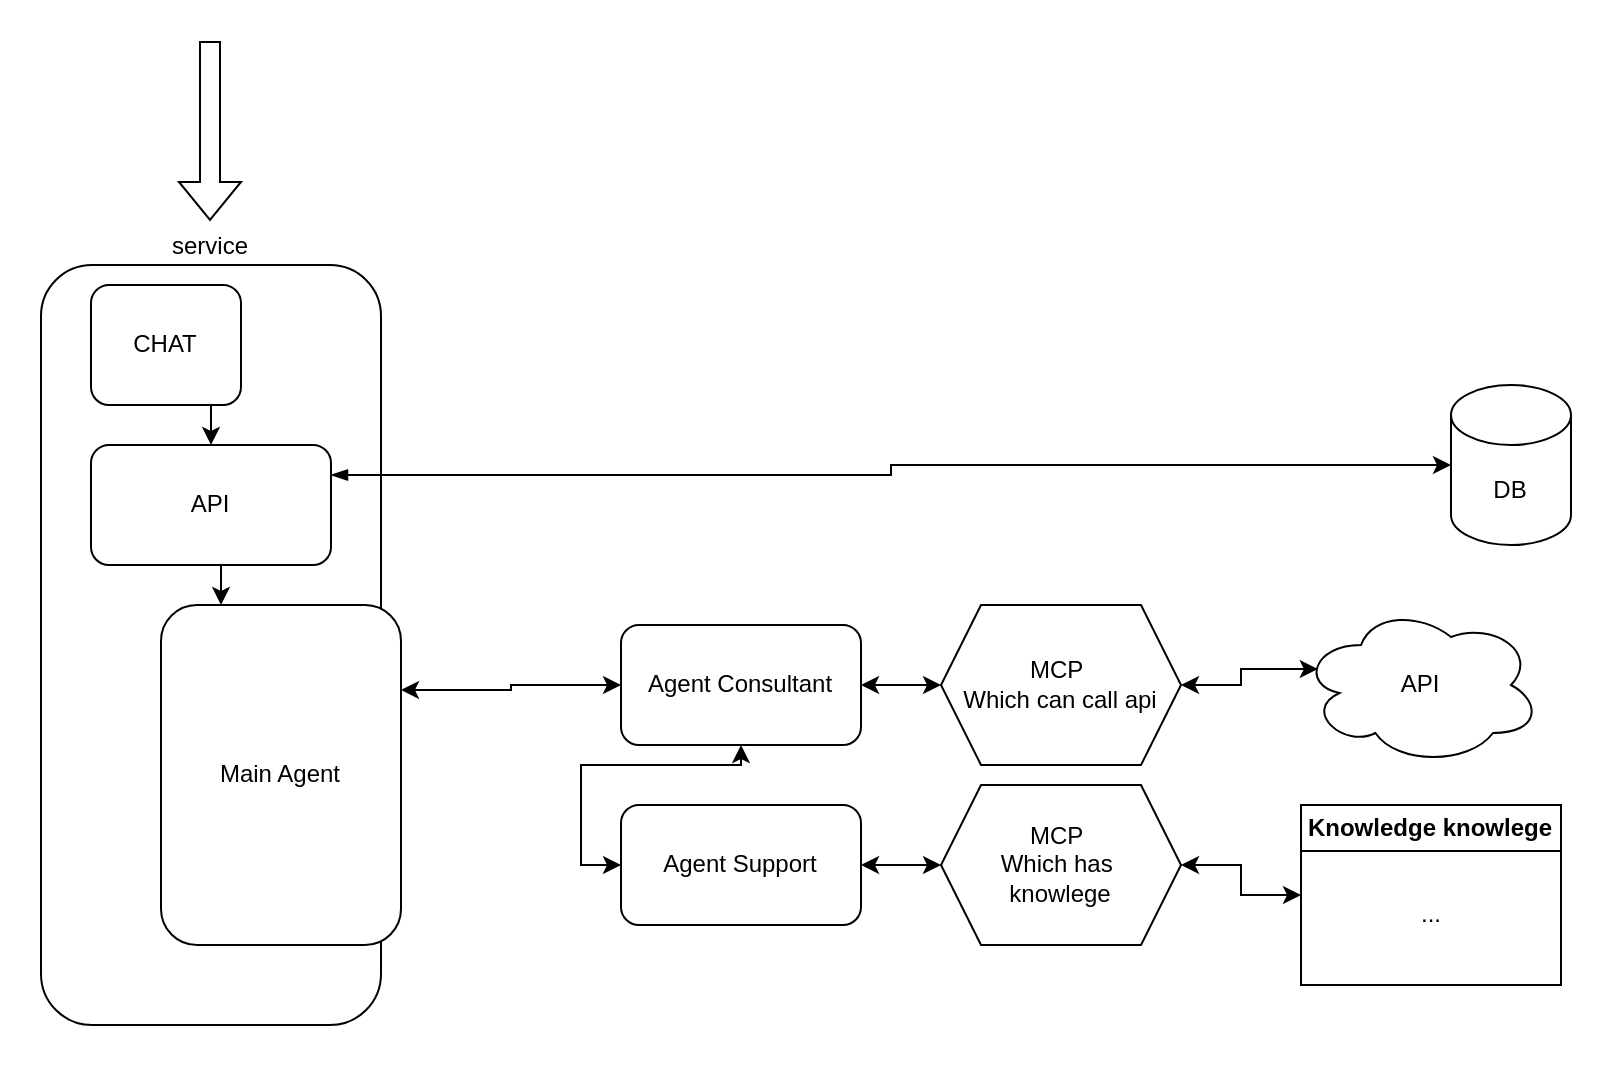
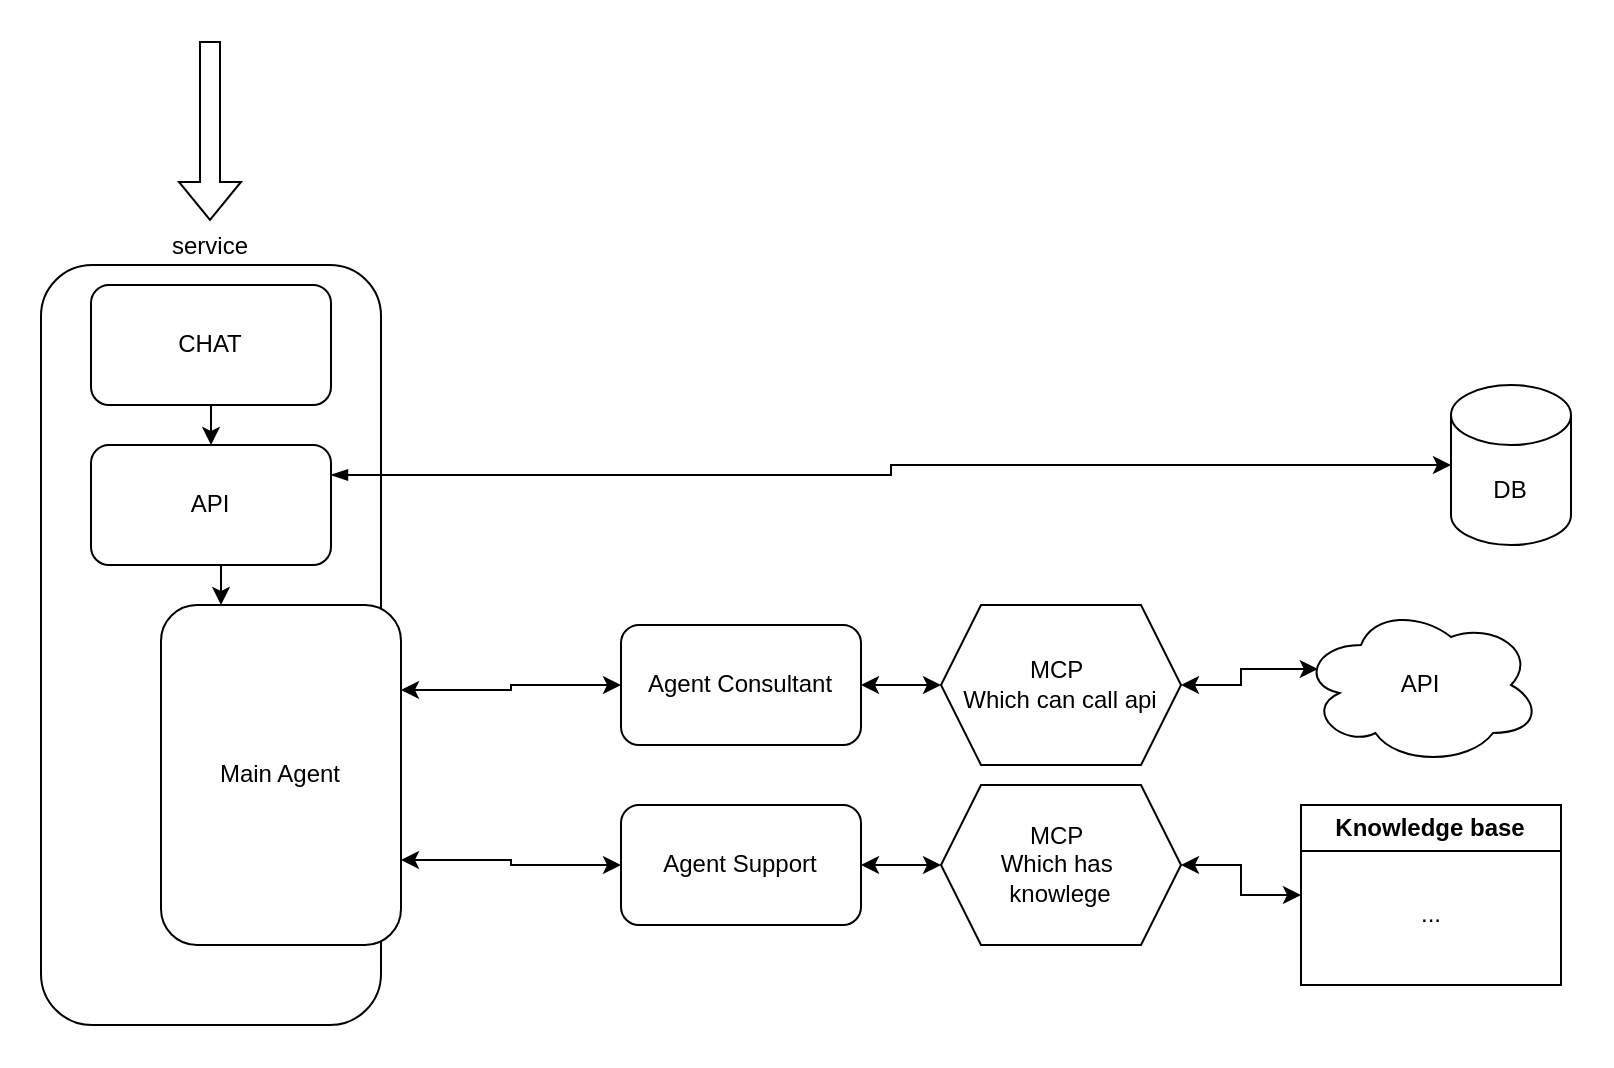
- <mxCell id="6" value="CHAT" style="rounded=1;whiteSpace=wrap;html=1;" parent="1" vertex="1"><mxGeometry x="45" y="142" width="75" height="60" as="geometry" /></mxCell>
+ <mxCell id="6" value="CHAT" style="rounded=1;whiteSpace=wrap;html=1;" parent="1" vertex="1"><mxGeometry x="45" y="142" width="120" height="60" as="geometry" /></mxCell>
- <mxCell id="16" style="edgeStyle=orthogonalEdgeStyle;rounded=0;orthogonalLoop=1;jettySize=auto;html=1;exitX=0;exitY=0.5;exitDx=0;exitDy=0;startArrow=classic;startFill=1;" parent="1" source="18" target="15" edge="1"><mxGeometry relative="1" as="geometry" /></mxCell>
+ <mxCell id="16" style="edgeStyle=orthogonalEdgeStyle;rounded=0;orthogonalLoop=1;jettySize=auto;html=1;exitX=0;exitY=0.5;exitDx=0;exitDy=0;entryX=1;entryY=0.75;entryDx=0;entryDy=0;startArrow=classic;startFill=1;" parent="1" source="18" target="13" edge="1"><mxGeometry relative="1" as="geometry" /></mxCell>
- <mxCell id="21" value="Knowledge knowlege" style="swimlane;whiteSpace=wrap;html=1;" parent="1" vertex="1"><mxGeometry x="650" y="402" width="130" height="90" as="geometry" /></mxCell>
+ <mxCell id="21" value="Knowledge base" style="swimlane;whiteSpace=wrap;html=1;" parent="1" vertex="1"><mxGeometry x="650" y="402" width="130" height="90" as="geometry" /></mxCell>
